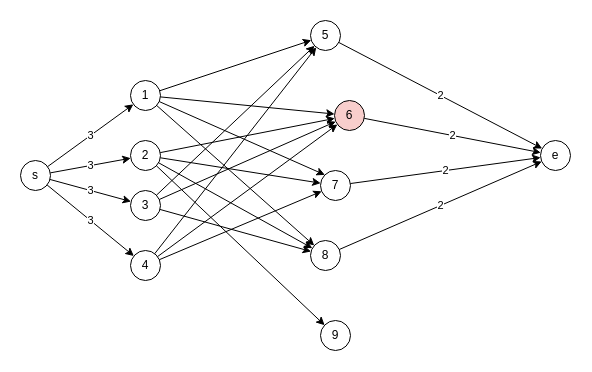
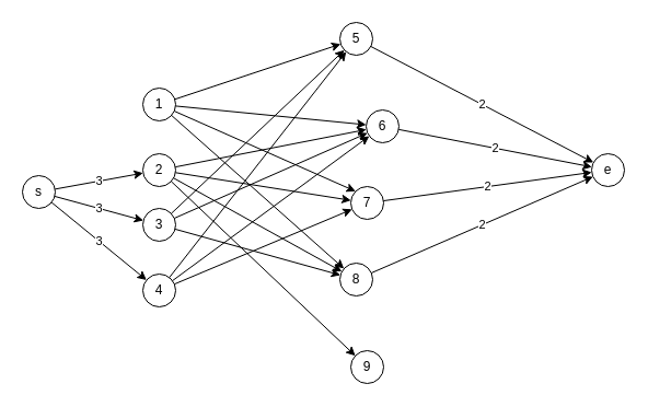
- <mxCell id="7" value="6" style="ellipse;whiteSpace=wrap;html=1;aspect=fixed;fillColor=#f8cecc;" vertex="1" parent="1"><mxGeometry x="334" y="100" width="30" height="30" as="geometry" /></mxCell>
+ <mxCell id="7" value="6" style="ellipse;whiteSpace=wrap;html=1;aspect=fixed;" vertex="1" parent="1"><mxGeometry x="334" y="100" width="30" height="30" as="geometry" /></mxCell>
- <mxCell id="32" value="3" style="endArrow=classic;html=1;rounded=0;" edge="1" parent="1" source="12" target="2"><mxGeometry width="50" height="50" relative="1" as="geometry"><mxPoint x="330" y="380" as="sourcePoint" /><mxPoint x="380" y="330" as="targetPoint" /></mxGeometry></mxCell>
